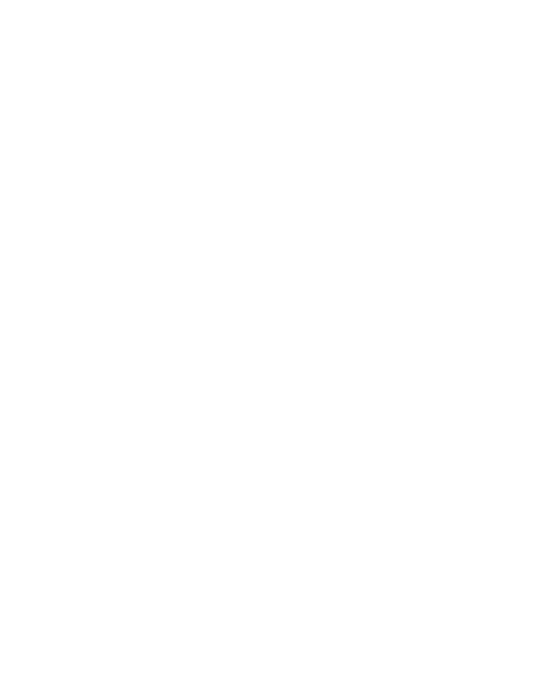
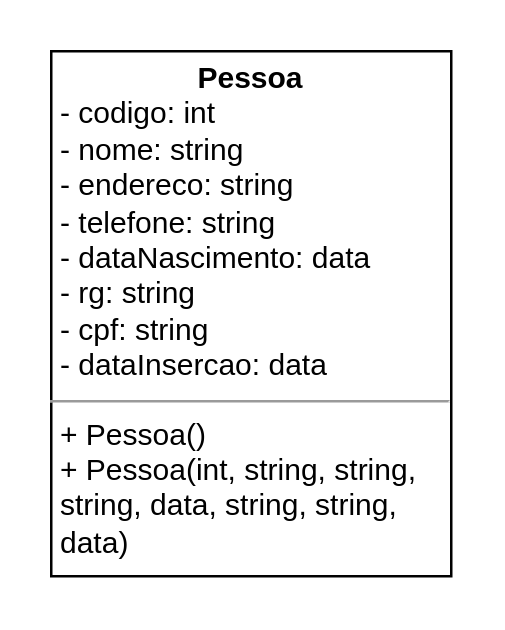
+ <mxCell id="2" value="&lt;p style=&quot;margin:0px;margin-top:4px;text-align:center;&quot;&gt;&lt;b&gt;Pessoa&lt;/b&gt;&lt;/p&gt;&lt;p style=&quot;margin:0px;margin-left:4px;&quot;&gt;- codigo: int&lt;/p&gt;&lt;p style=&quot;margin:0px;margin-left:4px;&quot;&gt;- nome: string&lt;/p&gt;&lt;p style=&quot;margin:0px;margin-left:4px;&quot;&gt;- endereco: string&lt;/p&gt;&lt;p style=&quot;margin:0px;margin-left:4px;&quot;&gt;- telefone: string&lt;/p&gt;&lt;p style=&quot;margin:0px;margin-left:4px;&quot;&gt;- dataNascimento: data&lt;/p&gt;&lt;p style=&quot;margin:0px;margin-left:4px;&quot;&gt;- rg: string&lt;/p&gt;&lt;p style=&quot;margin:0px;margin-left:4px;&quot;&gt;&lt;span style=&quot;background-color: initial;&quot;&gt;- cpf: string&lt;/span&gt;&lt;/p&gt;&lt;p style=&quot;margin:0px;margin-left:4px;&quot;&gt;&lt;span style=&quot;background-color: initial;&quot;&gt;- dataInsercao: data&amp;nbsp;&lt;/span&gt;&lt;/p&gt;&lt;hr size=&quot;1&quot;&gt;&lt;p style=&quot;margin:0px;margin-left:4px;&quot;&gt;+ Pessoa()&lt;/p&gt;&lt;p style=&quot;margin:0px;margin-left:4px;&quot;&gt;+ Pessoa(int, string, string, string, data, string, string, data)&lt;/p&gt;" style="verticalAlign=top;align=left;overflow=fill;fontSize=12;fontFamily=Helvetica;html=1;whiteSpace=wrap;" vertex="1" parent="1"><mxGeometry x="20" y="20" width="160" height="210" as="geometry" /></mxCell>
